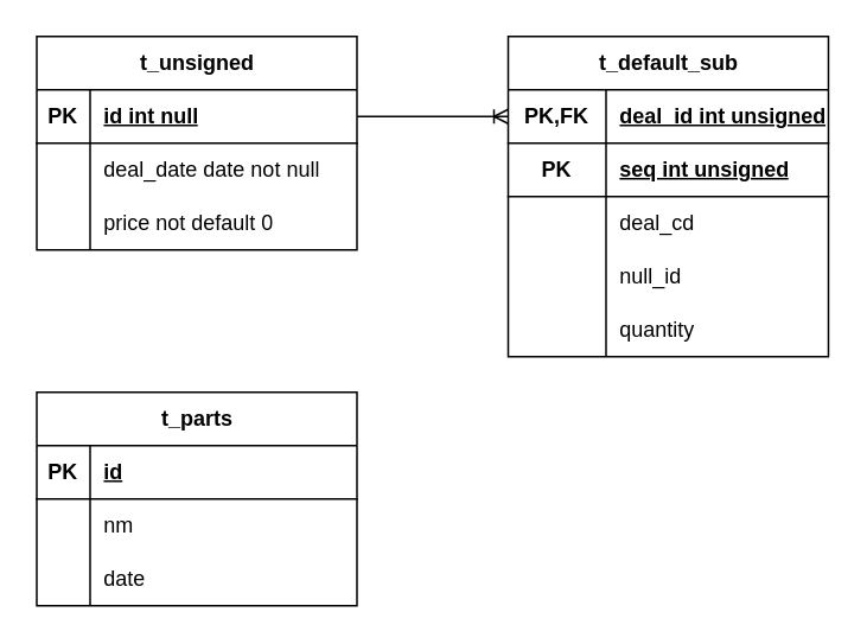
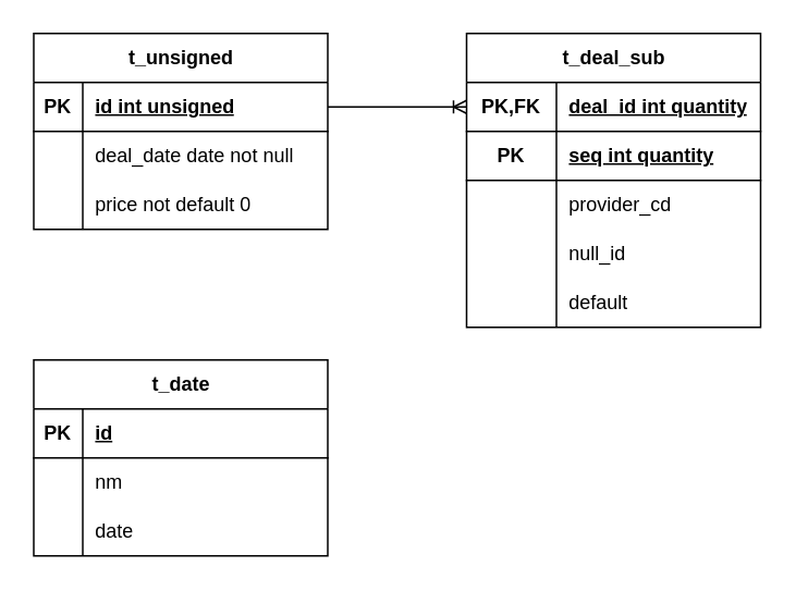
- <mxCell id="12" value="t_default_sub" style="shape=table;startSize=30;container=1;collapsible=1;childLayout=tableLayout;fixedRows=1;rowLines=0;fontStyle=1;align=center;resizeLast=1;html=1;" vertex="1" parent="1"><mxGeometry x="285" y="20" width="180" height="180" as="geometry" /></mxCell>
+ <mxCell id="12" value="t_deal_sub" style="shape=table;startSize=30;container=1;collapsible=1;childLayout=tableLayout;fixedRows=1;rowLines=0;fontStyle=1;align=center;resizeLast=1;html=1;" vertex="1" parent="1"><mxGeometry x="285" y="20" width="180" height="180" as="geometry" /></mxCell>
- <mxCell id="5" value="id int null" style="shape=partialRectangle;connectable=0;fillColor=none;top=0;left=0;bottom=0;right=0;align=left;spacingLeft=6;fontStyle=5;overflow=hidden;whiteSpace=wrap;html=1;" vertex="1" parent="3"><mxGeometry x="30" width="150" height="30" as="geometry"><mxRectangle width="150" height="30" as="alternateBounds" /></mxGeometry></mxCell>
+ <mxCell id="5" value="id int unsigned" style="shape=partialRectangle;connectable=0;fillColor=none;top=0;left=0;bottom=0;right=0;align=left;spacingLeft=6;fontStyle=5;overflow=hidden;whiteSpace=wrap;html=1;" vertex="1" parent="3"><mxGeometry x="30" width="150" height="30" as="geometry"><mxRectangle width="150" height="30" as="alternateBounds" /></mxGeometry></mxCell>
- <mxCell id="15" value="deal_id int unsigned" style="shape=partialRectangle;connectable=0;fillColor=none;top=0;left=0;bottom=0;right=0;align=left;spacingLeft=6;fontStyle=5;overflow=hidden;whiteSpace=wrap;html=1;" vertex="1" parent="13"><mxGeometry x="55.0" width="125.0" height="30" as="geometry"><mxRectangle width="125.0" height="30" as="alternateBounds" /></mxGeometry></mxCell>
+ <mxCell id="15" value="deal_id int quantity" style="shape=partialRectangle;connectable=0;fillColor=none;top=0;left=0;bottom=0;right=0;align=left;spacingLeft=6;fontStyle=5;overflow=hidden;whiteSpace=wrap;html=1;" vertex="1" parent="13"><mxGeometry x="55.0" width="125.0" height="30" as="geometry"><mxRectangle width="125.0" height="30" as="alternateBounds" /></mxGeometry></mxCell>
- <mxCell id="18" value="seq int unsigned" style="shape=partialRectangle;connectable=0;fillColor=none;top=0;left=0;bottom=0;right=0;align=left;spacingLeft=6;fontStyle=5;overflow=hidden;whiteSpace=wrap;html=1;" vertex="1" parent="16"><mxGeometry x="55.0" width="125.0" height="30" as="geometry"><mxRectangle width="125.0" height="30" as="alternateBounds" /></mxGeometry></mxCell>
+ <mxCell id="18" value="seq int quantity" style="shape=partialRectangle;connectable=0;fillColor=none;top=0;left=0;bottom=0;right=0;align=left;spacingLeft=6;fontStyle=5;overflow=hidden;whiteSpace=wrap;html=1;" vertex="1" parent="16"><mxGeometry x="55.0" width="125.0" height="30" as="geometry"><mxRectangle width="125.0" height="30" as="alternateBounds" /></mxGeometry></mxCell>
- <mxCell id="21" value="deal_cd" style="shape=partialRectangle;connectable=0;fillColor=none;top=0;left=0;bottom=0;right=0;align=left;spacingLeft=6;overflow=hidden;whiteSpace=wrap;html=1;" vertex="1" parent="19"><mxGeometry x="55.0" width="125.0" height="30" as="geometry"><mxRectangle width="125.0" height="30" as="alternateBounds" /></mxGeometry></mxCell>
+ <mxCell id="21" value="provider_cd" style="shape=partialRectangle;connectable=0;fillColor=none;top=0;left=0;bottom=0;right=0;align=left;spacingLeft=6;overflow=hidden;whiteSpace=wrap;html=1;" vertex="1" parent="19"><mxGeometry x="55.0" width="125.0" height="30" as="geometry"><mxRectangle width="125.0" height="30" as="alternateBounds" /></mxGeometry></mxCell>
- <mxCell id="27" value="quantity" style="shape=partialRectangle;connectable=0;fillColor=none;top=0;left=0;bottom=0;right=0;align=left;spacingLeft=6;overflow=hidden;whiteSpace=wrap;html=1;" vertex="1" parent="25"><mxGeometry x="55.0" width="125.0" height="30" as="geometry"><mxRectangle width="125.0" height="30" as="alternateBounds" /></mxGeometry></mxCell>
+ <mxCell id="27" value="default" style="shape=partialRectangle;connectable=0;fillColor=none;top=0;left=0;bottom=0;right=0;align=left;spacingLeft=6;overflow=hidden;whiteSpace=wrap;html=1;" vertex="1" parent="25"><mxGeometry x="55.0" width="125.0" height="30" as="geometry"><mxRectangle width="125.0" height="30" as="alternateBounds" /></mxGeometry></mxCell>
- <mxCell id="28" value="t_parts" style="shape=table;startSize=30;container=1;collapsible=1;childLayout=tableLayout;fixedRows=1;rowLines=0;fontStyle=1;align=center;resizeLast=1;html=1;" vertex="1" parent="1"><mxGeometry x="20" y="220" width="180" height="120" as="geometry" /></mxCell>
+ <mxCell id="28" value="t_date" style="shape=table;startSize=30;container=1;collapsible=1;childLayout=tableLayout;fixedRows=1;rowLines=0;fontStyle=1;align=center;resizeLast=1;html=1;" vertex="1" parent="1"><mxGeometry x="20" y="220" width="180" height="120" as="geometry" /></mxCell>
